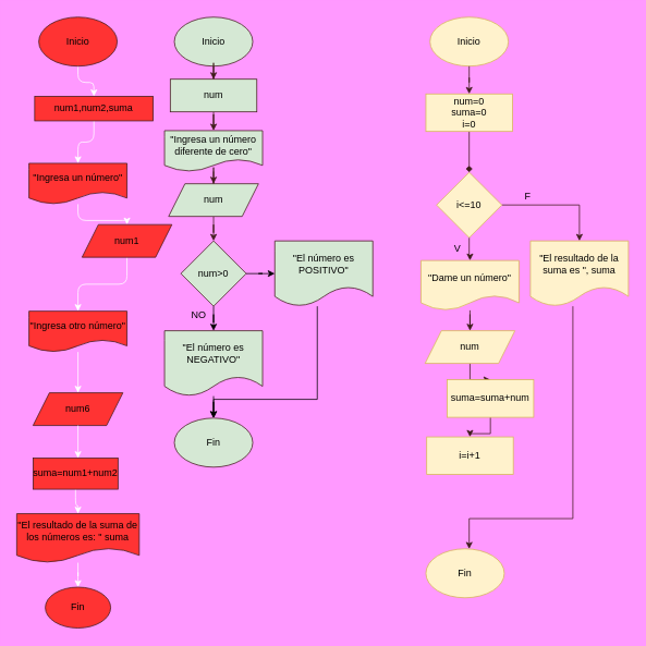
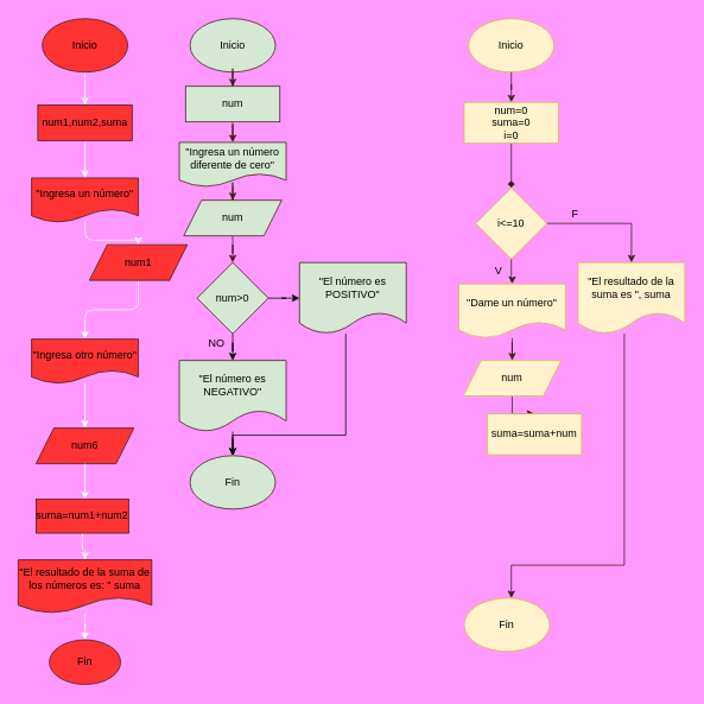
- <mxCell id="9" value="num1,num2,suma" style="rounded=0;whiteSpace=wrap;html=1;sketch=0;fontColor=default;strokeColor=#401D1C;fillColor=#FF3333;" parent="1" vertex="1"><mxGeometry x="42" y="117" width="145" height="30" as="geometry" /></mxCell>
+ <mxCell id="9" value="num1,num2,suma" style="rounded=0;whiteSpace=wrap;html=1;sketch=0;fontColor=default;strokeColor=#401D1C;fillColor=#FF3333;" parent="1" vertex="1"><mxGeometry x="42" y="117" width="106" height="40" as="geometry" /></mxCell>
- <mxCell id="51" value="" style="edgeStyle=orthogonalEdgeStyle;rounded=0;orthogonalLoop=1;jettySize=auto;html=1;strokeColor=#401D1C;" edge="1" parent="1" source="52" target="53"><mxGeometry relative="1" as="geometry" /></mxCell>
- <mxCell id="53" value="i=i+1" style="rounded=0;whiteSpace=wrap;html=1;sketch=0;strokeColor=#d6b656;fillColor=#fff2cc;" vertex="1" parent="1"><mxGeometry x="522" y="534" width="106" height="46" as="geometry" /></mxCell>
